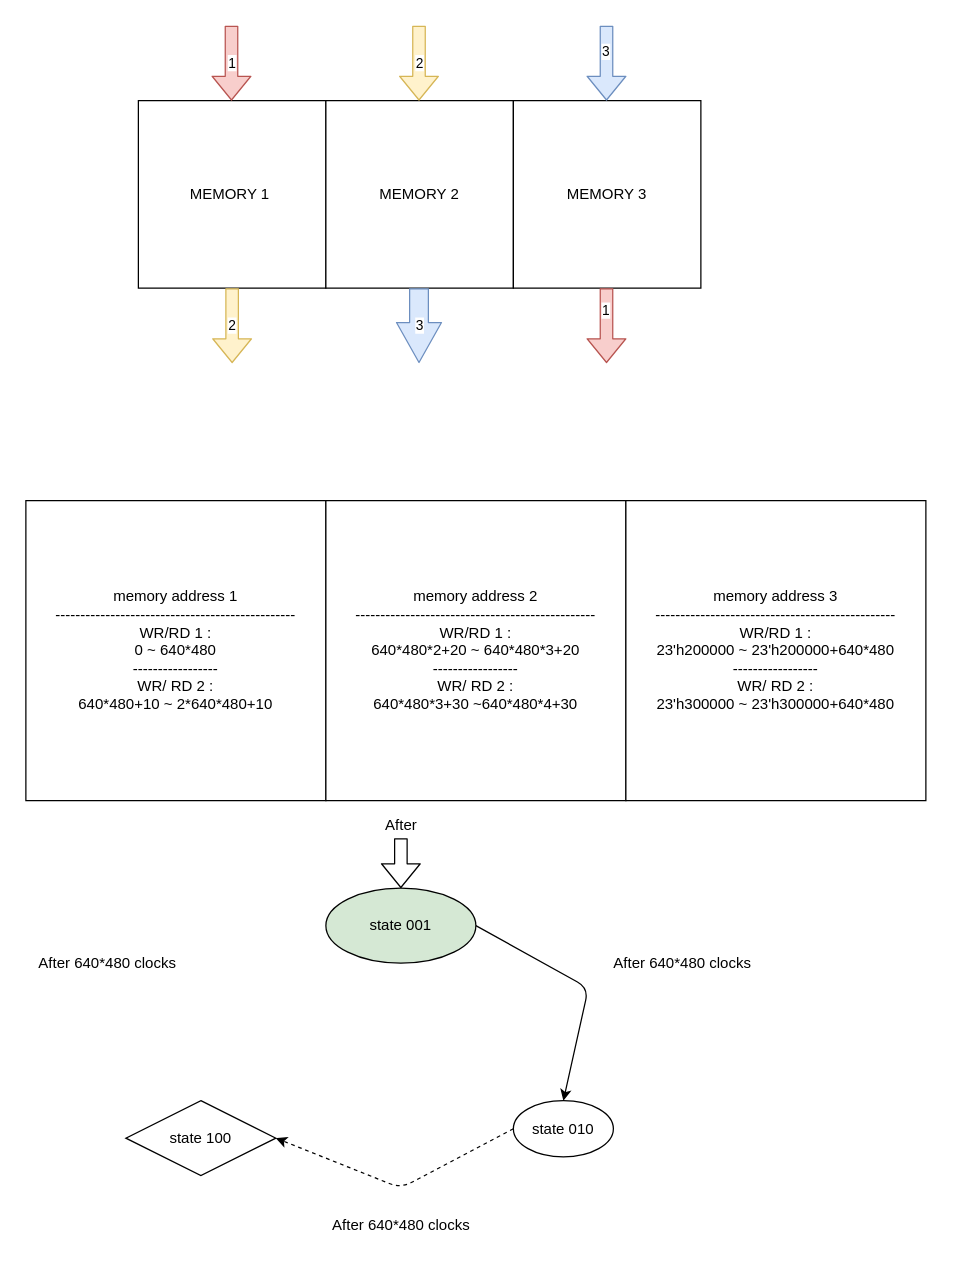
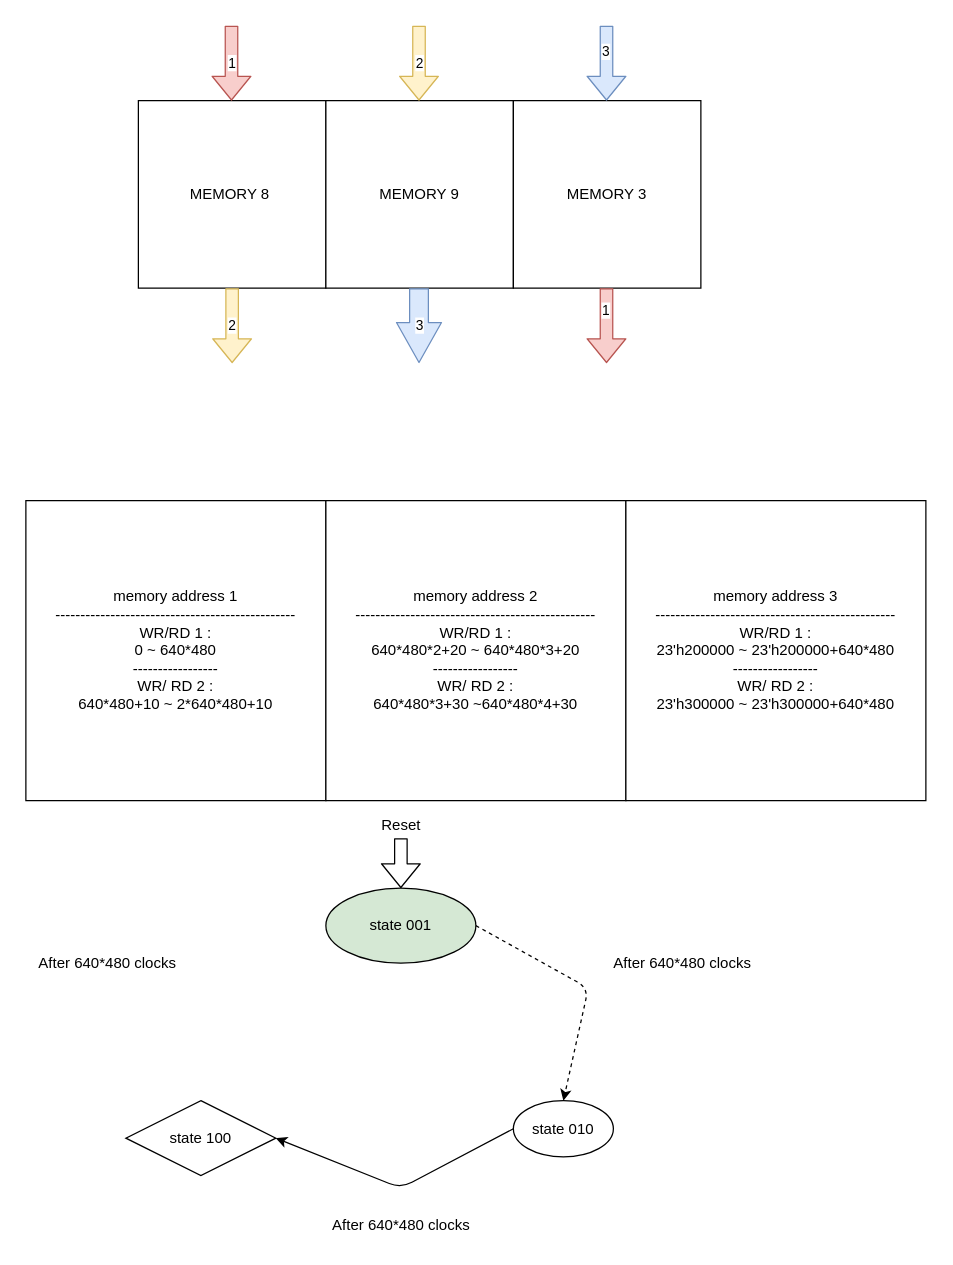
- <mxCell id="15" value="MEMORY 1&amp;nbsp;" style="whiteSpace=wrap;html=1;aspect=fixed;" parent="1" vertex="1"><mxGeometry x="110" y="80" width="150" height="150" as="geometry" /></mxCell>
+ <mxCell id="15" value="MEMORY 8&amp;nbsp;" style="whiteSpace=wrap;html=1;aspect=fixed;" parent="1" vertex="1"><mxGeometry x="110" y="80" width="150" height="150" as="geometry" /></mxCell>
- <mxCell id="16" value="MEMORY 2" style="whiteSpace=wrap;html=1;aspect=fixed;" parent="1" vertex="1"><mxGeometry x="260" y="80" width="150" height="150" as="geometry" /></mxCell>
+ <mxCell id="16" value="MEMORY 9" style="whiteSpace=wrap;html=1;aspect=fixed;" parent="1" vertex="1"><mxGeometry x="260" y="80" width="150" height="150" as="geometry" /></mxCell>
- <mxCell id="13" value="After" style="text;html=1;align=center;verticalAlign=middle;resizable=0;points=[];autosize=1;strokeColor=none;fillColor=none;" parent="1" vertex="1"><mxGeometry x="295" y="650" width="50" height="20" as="geometry" /></mxCell>
+ <mxCell id="13" value="Reset" style="text;html=1;align=center;verticalAlign=middle;resizable=0;points=[];autosize=1;strokeColor=none;fillColor=none;" parent="1" vertex="1"><mxGeometry x="295" y="650" width="50" height="20" as="geometry" /></mxCell>
- <mxCell id="8" value="" style="endArrow=classic;html=1;entryX=0.5;entryY=0;entryDx=0;entryDy=0;exitX=1;exitY=0.5;exitDx=0;exitDy=0;" parent="1" source="5" target="6" edge="1"><mxGeometry width="50" height="50" relative="1" as="geometry"><mxPoint x="360" y="840" as="sourcePoint" /><mxPoint x="410" y="790" as="targetPoint" /><Array as="points"><mxPoint x="470" y="790" /></Array></mxGeometry></mxCell>
+ <mxCell id="8" value="" style="endArrow=classic;html=1;entryX=0.5;entryY=0;entryDx=0;entryDy=0;exitX=1;exitY=0.5;exitDx=0;exitDy=0;dashed=1;" parent="1" source="5" target="6" edge="1"><mxGeometry width="50" height="50" relative="1" as="geometry"><mxPoint x="360" y="840" as="sourcePoint" /><mxPoint x="410" y="790" as="targetPoint" /><Array as="points"><mxPoint x="470" y="790" /></Array></mxGeometry></mxCell>
- <mxCell id="9" value="" style="endArrow=classic;html=1;entryX=1;entryY=0.5;entryDx=0;entryDy=0;exitX=0;exitY=0.5;exitDx=0;exitDy=0;dashed=1;" parent="1" source="6" target="7" edge="1"><mxGeometry width="50" height="50" relative="1" as="geometry"><mxPoint x="380" y="900" as="sourcePoint" /><mxPoint x="470.04" y="890" as="targetPoint" /><Array as="points"><mxPoint x="320" y="950" /></Array></mxGeometry></mxCell>
+ <mxCell id="9" value="" style="endArrow=classic;html=1;entryX=1;entryY=0.5;entryDx=0;entryDy=0;exitX=0;exitY=0.5;exitDx=0;exitDy=0;" parent="1" source="6" target="7" edge="1"><mxGeometry width="50" height="50" relative="1" as="geometry"><mxPoint x="380" y="900" as="sourcePoint" /><mxPoint x="470.04" y="890" as="targetPoint" /><Array as="points"><mxPoint x="320" y="950" /></Array></mxGeometry></mxCell>
